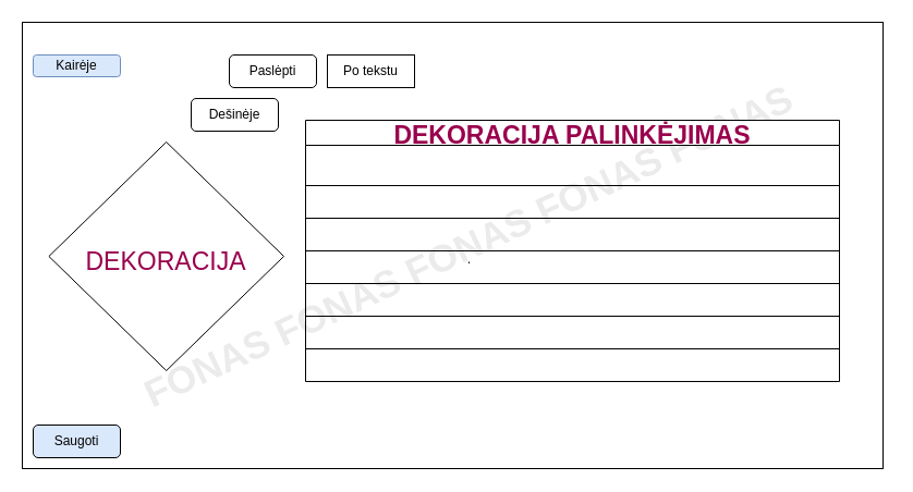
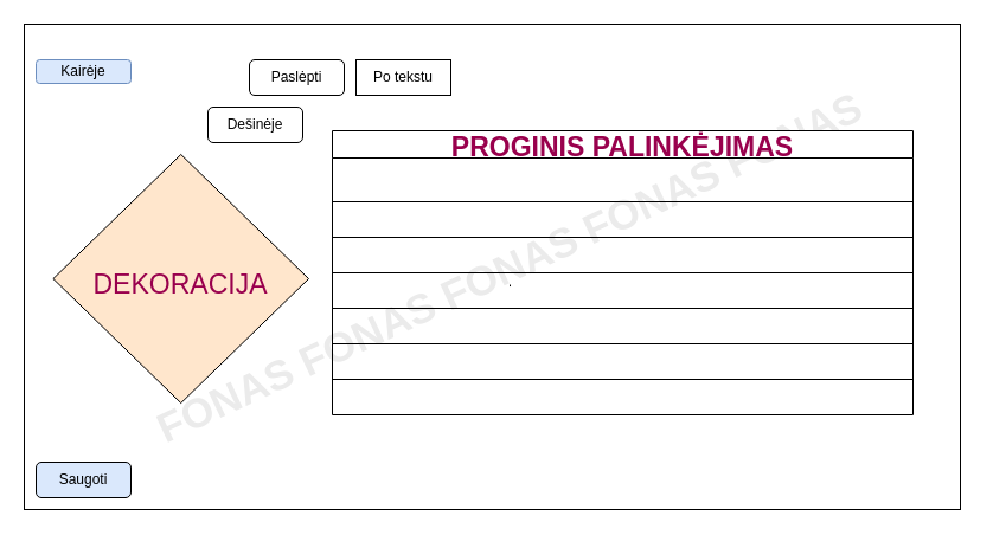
- <mxCell id="10" value="DEKORACIJA PALINKĖJIMAS" style="swimlane;fontSize=23;fontColor=#99004D;" parent="1" vertex="1"><mxGeometry x="280" y="110" width="490" height="240" as="geometry" /></mxCell>
+ <mxCell id="10" value="PROGINIS PALINKĖJIMAS" style="swimlane;fontSize=23;fontColor=#99004D;" parent="1" vertex="1"><mxGeometry x="280" y="110" width="490" height="240" as="geometry" /></mxCell>
- <mxCell id="8" value="&lt;font style=&quot;font-size: 23px&quot; color=&quot;#99004d&quot;&gt;DEKORACIJA&lt;/font&gt;" style="rhombus;whiteSpace=wrap;html=1;fontSize=35;fontColor=#D1D1D1;" parent="1" vertex="1"><mxGeometry x="44.38" y="130" width="215.62" height="210" as="geometry" /></mxCell>
+ <mxCell id="8" value="&lt;font style=&quot;font-size: 23px&quot; color=&quot;#99004d&quot;&gt;DEKORACIJA&lt;/font&gt;" style="rhombus;whiteSpace=wrap;html=1;fontSize=35;fontColor=#D1D1D1;fillColor=#ffe6cc;" parent="1" vertex="1"><mxGeometry x="44.38" y="130" width="215.62" height="210" as="geometry" /></mxCell>
